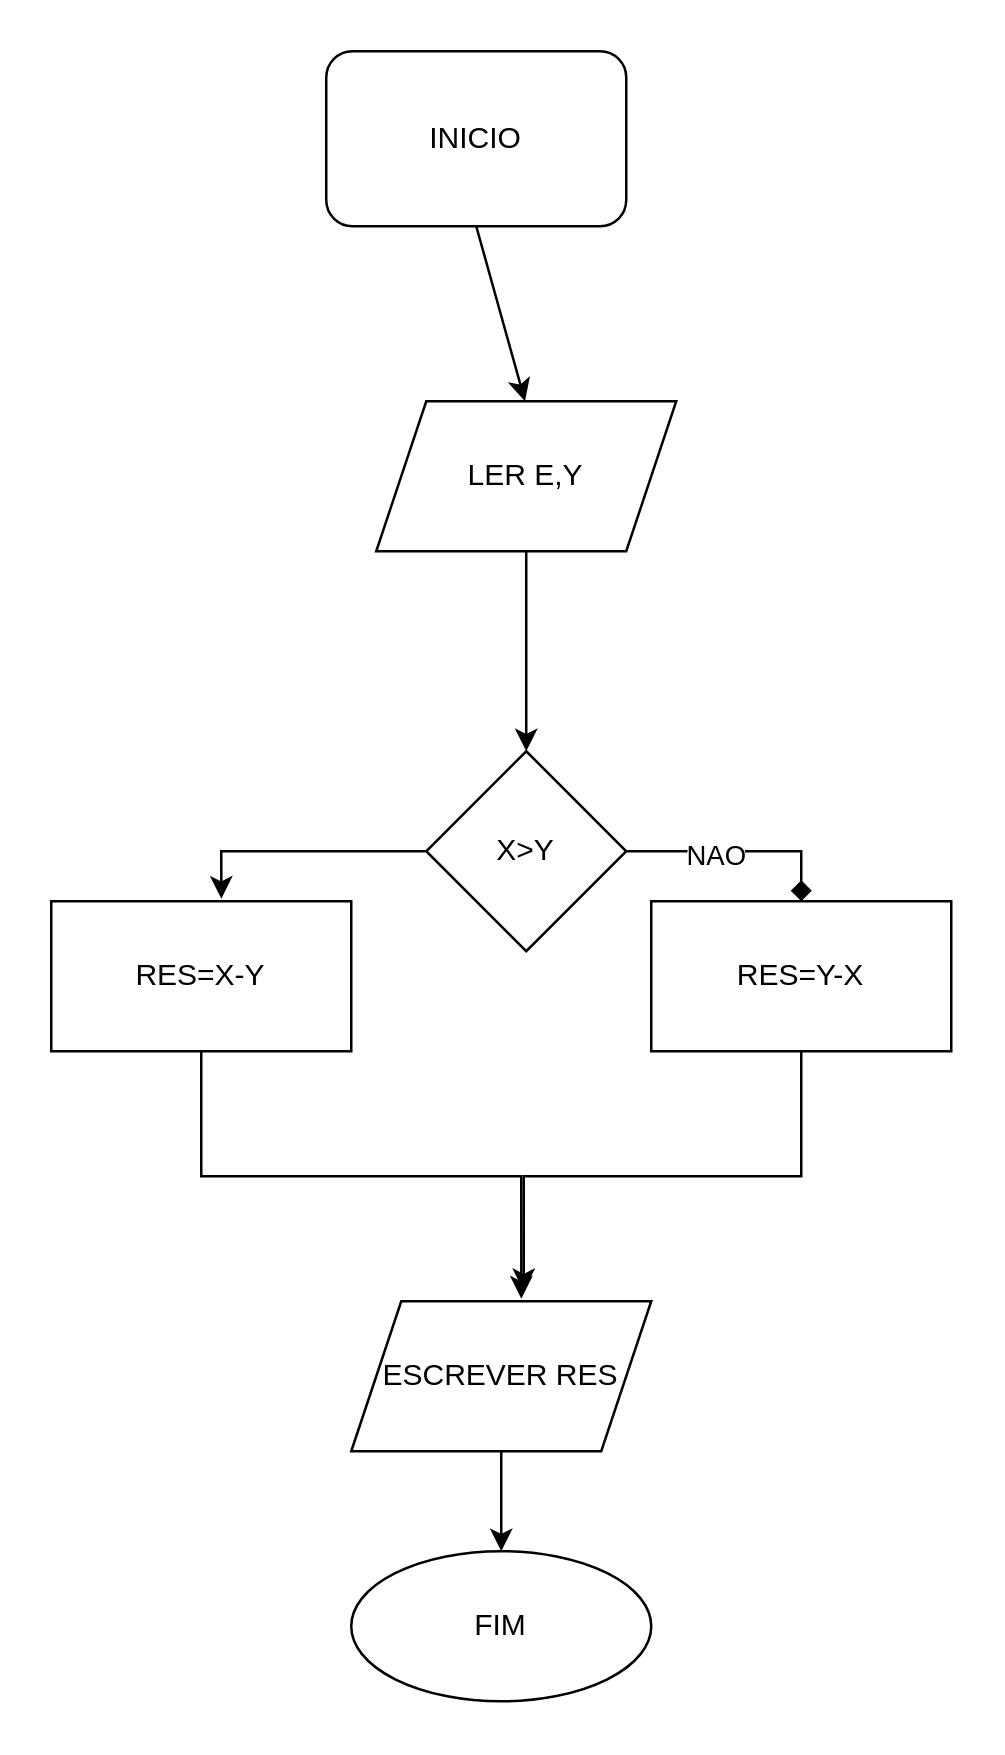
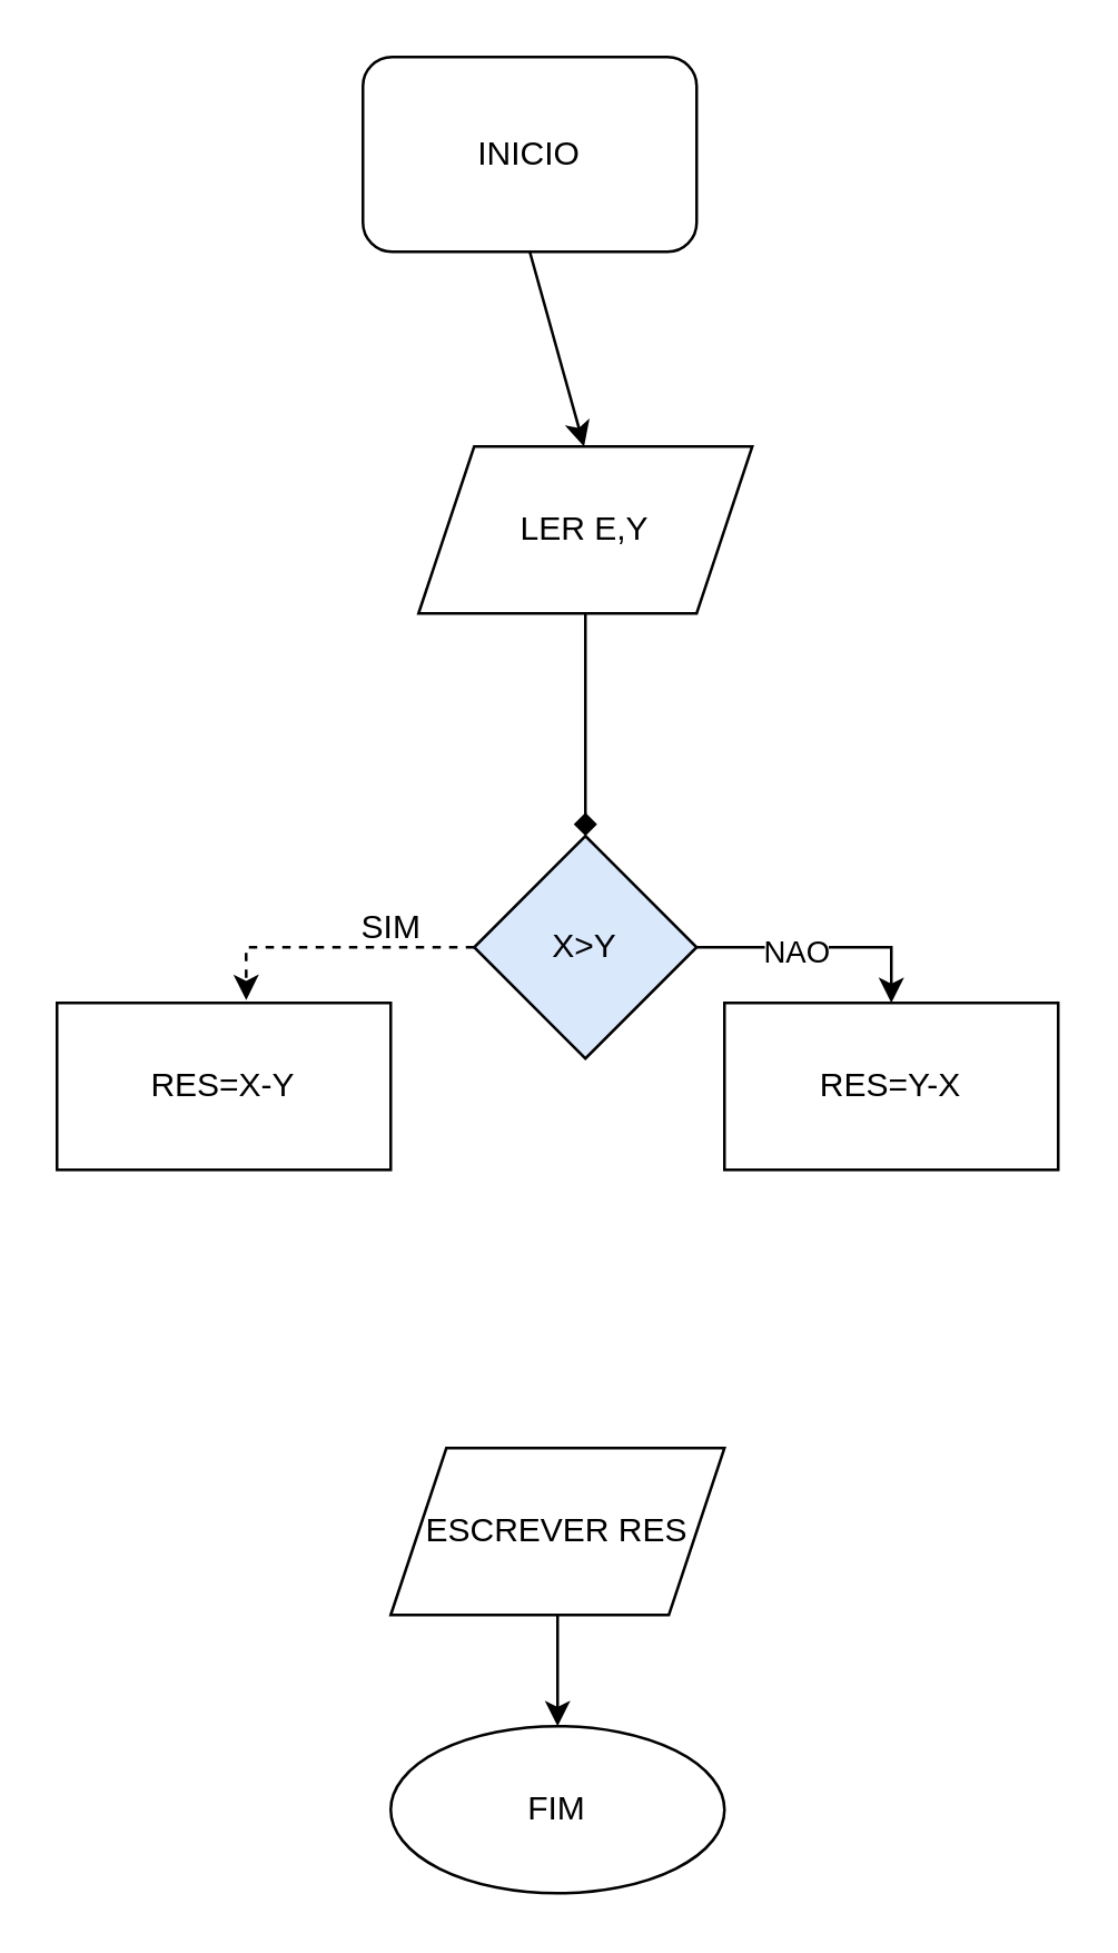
- <mxCell id="5" value="" style="endArrow=classic;html=1;rounded=0;exitX=0.5;exitY=1;exitDx=0;exitDy=0;entryX=0.5;entryY=0;entryDx=0;entryDy=0;" edge="1" parent="1" source="4" target="8"><mxGeometry width="50" height="50" relative="1" as="geometry"><mxPoint x="174" y="300" as="sourcePoint" /><mxPoint x="210" y="280" as="targetPoint" /></mxGeometry></mxCell>
+ <mxCell id="5" value="" style="endArrow=diamond;html=1;rounded=0;exitX=0.5;exitY=1;exitDx=0;exitDy=0;entryX=0.5;entryY=0;entryDx=0;entryDy=0;" edge="1" parent="1" source="4" target="8"><mxGeometry width="50" height="50" relative="1" as="geometry"><mxPoint x="174" y="300" as="sourcePoint" /><mxPoint x="210" y="280" as="targetPoint" /></mxGeometry></mxCell>
+ <mxCell id="17" value="SIM" style="text;html=1;align=center;verticalAlign=middle;resizable=0;points=[];autosize=1;strokeColor=none;fillColor=none;" vertex="1" parent="1"><mxGeometry x="120" y="318" width="40" height="30" as="geometry" /></mxCell>
- <mxCell id="10" style="edgeStyle=orthogonalEdgeStyle;rounded=0;orthogonalLoop=1;jettySize=auto;html=1;exitX=0;exitY=0.5;exitDx=0;exitDy=0;entryX=0.567;entryY=-0.017;entryDx=0;entryDy=0;entryPerimeter=0;" edge="1" parent="1" source="8" target="9"><mxGeometry relative="1" as="geometry" /></mxCell>
+ <mxCell id="10" style="edgeStyle=orthogonalEdgeStyle;rounded=0;orthogonalLoop=1;jettySize=auto;html=1;exitX=0;exitY=0.5;exitDx=0;exitDy=0;entryX=0.567;entryY=-0.017;entryDx=0;entryDy=0;entryPerimeter=0;dashed=1;" edge="1" parent="1" source="8" target="9"><mxGeometry relative="1" as="geometry" /></mxCell>
- <mxCell id="8" value="X&amp;gt;Y" style="rhombus;whiteSpace=wrap;html=1;" vertex="1" parent="1"><mxGeometry x="170" y="300" width="80" height="80" as="geometry" /></mxCell>
+ <mxCell id="8" value="X&amp;gt;Y" style="rhombus;whiteSpace=wrap;html=1;fillColor=#dae8fc;" vertex="1" parent="1"><mxGeometry x="170" y="300" width="80" height="80" as="geometry" /></mxCell>
- <mxCell id="6" style="edgeStyle=orthogonalEdgeStyle;rounded=0;orthogonalLoop=1;jettySize=auto;html=1;exitX=1;exitY=0.5;exitDx=0;exitDy=0;entryX=0.5;entryY=0;entryDx=0;entryDy=0;endArrow=diamond;" edge="1" parent="1" source="8" target="11"><mxGeometry relative="1" as="geometry" /></mxCell>
+ <mxCell id="6" style="edgeStyle=orthogonalEdgeStyle;rounded=0;orthogonalLoop=1;jettySize=auto;html=1;exitX=1;exitY=0.5;exitDx=0;exitDy=0;entryX=0.5;entryY=0;entryDx=0;entryDy=0;" edge="1" parent="1" source="8" target="11"><mxGeometry relative="1" as="geometry" /></mxCell>
- <mxCell id="14" style="edgeStyle=orthogonalEdgeStyle;rounded=0;orthogonalLoop=1;jettySize=auto;html=1;exitX=0.5;exitY=1;exitDx=0;exitDy=0;entryX=0.567;entryY=-0.017;entryDx=0;entryDy=0;entryPerimeter=0;" edge="1" parent="1" source="9" target="13"><mxGeometry relative="1" as="geometry" /></mxCell>
- <mxCell id="15" style="edgeStyle=orthogonalEdgeStyle;rounded=0;orthogonalLoop=1;jettySize=auto;html=1;exitX=0.5;exitY=1;exitDx=0;exitDy=0;entryX=0.575;entryY=-0.067;entryDx=0;entryDy=0;entryPerimeter=0;" edge="1" parent="1" source="11" target="13"><mxGeometry relative="1" as="geometry" /></mxCell>
